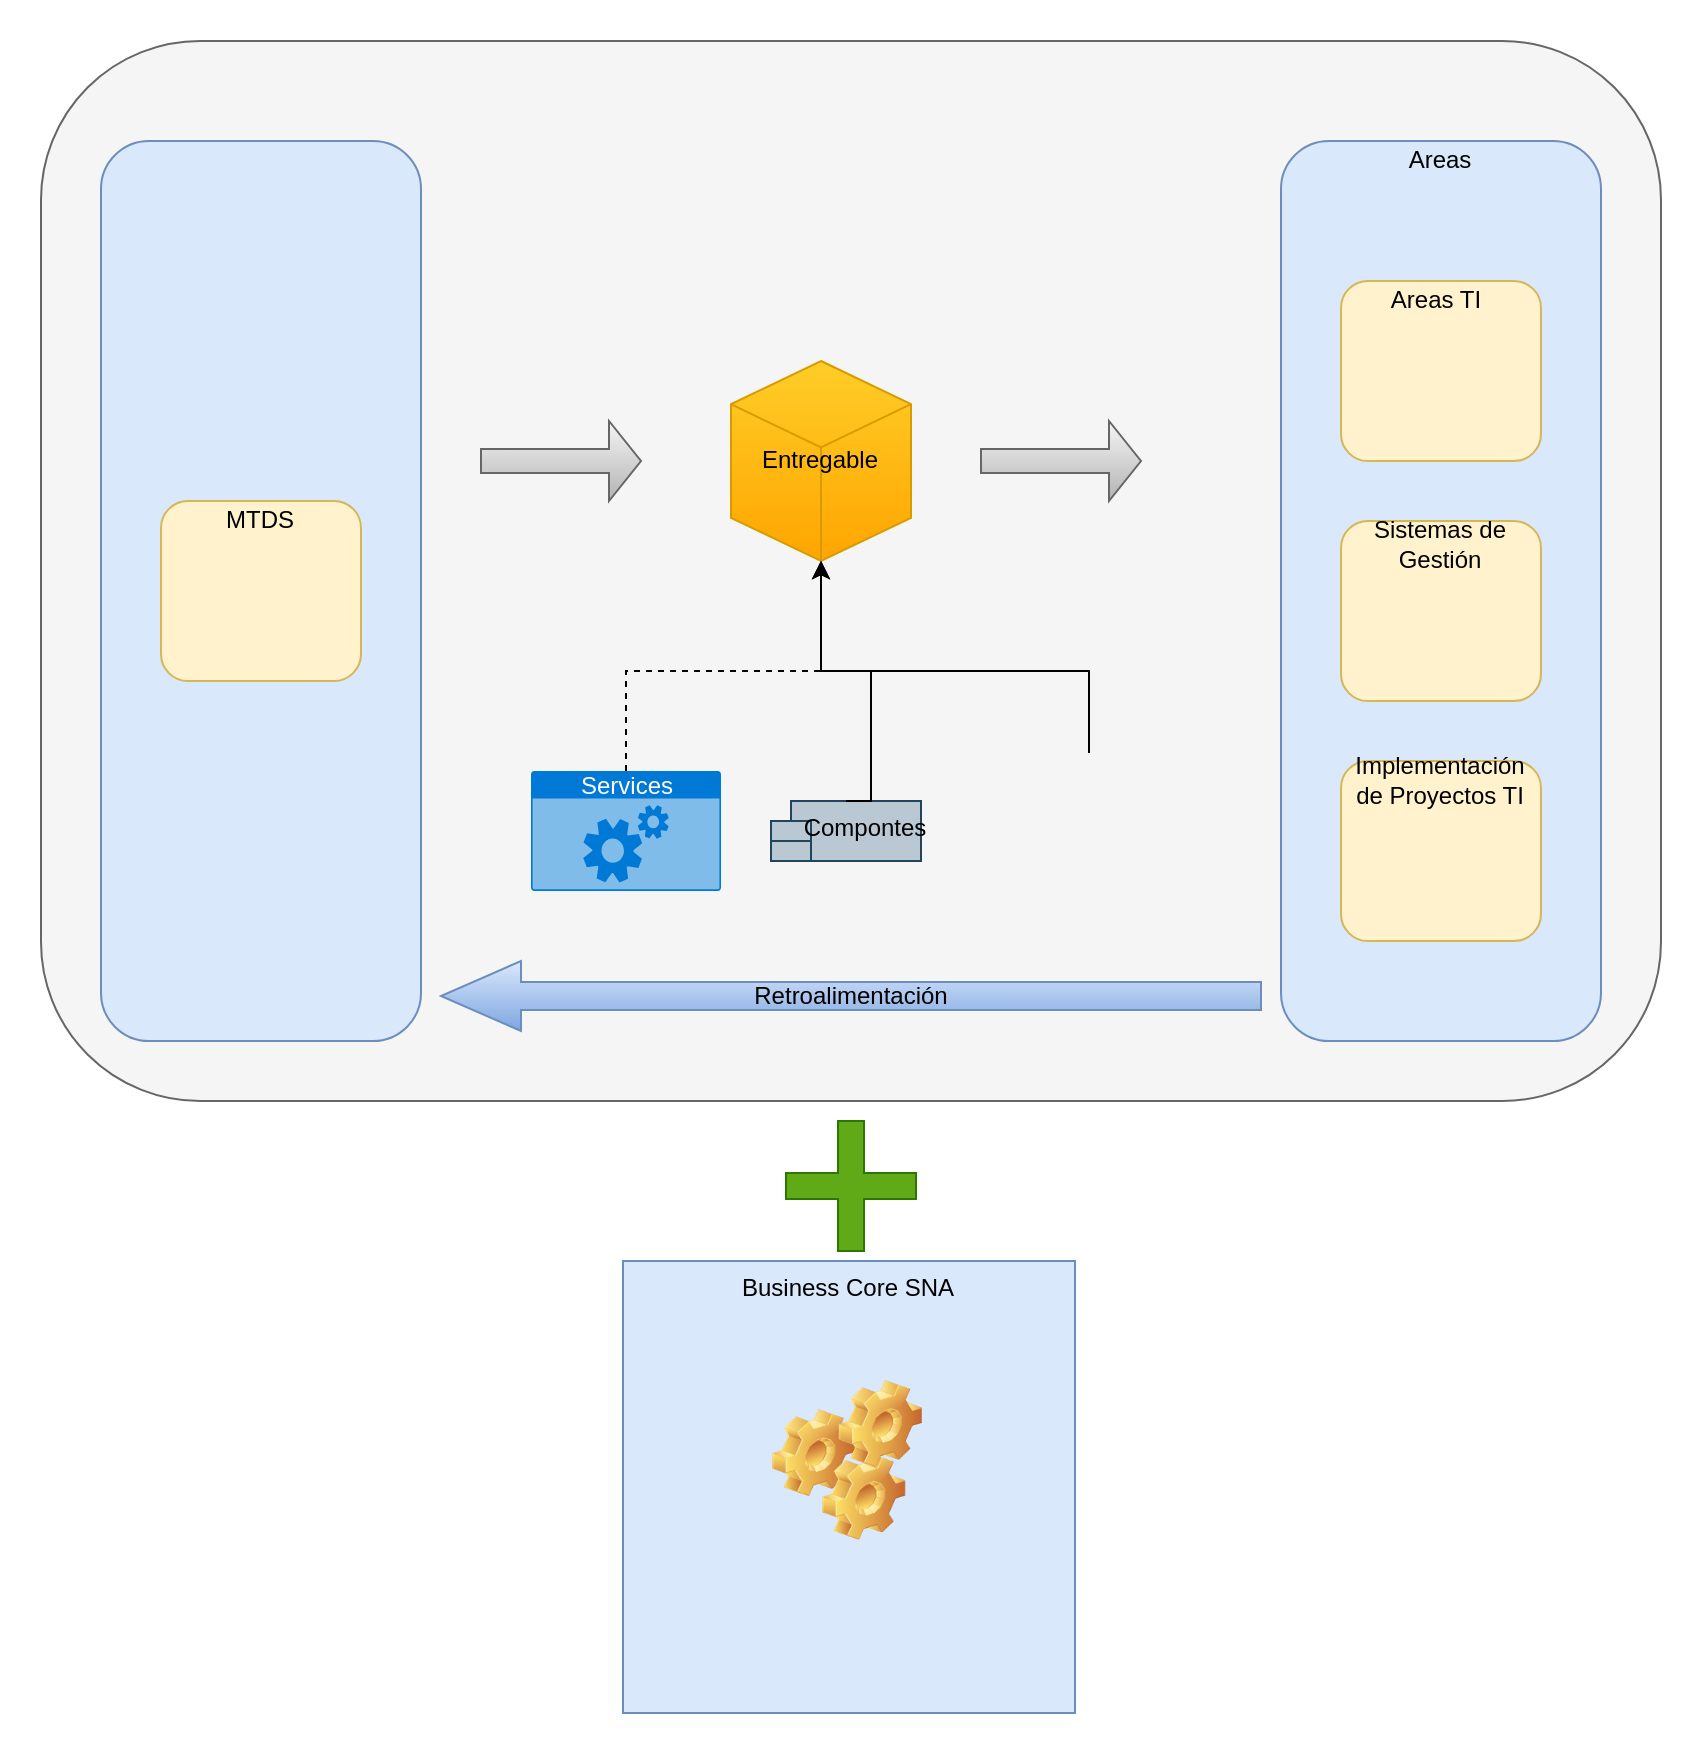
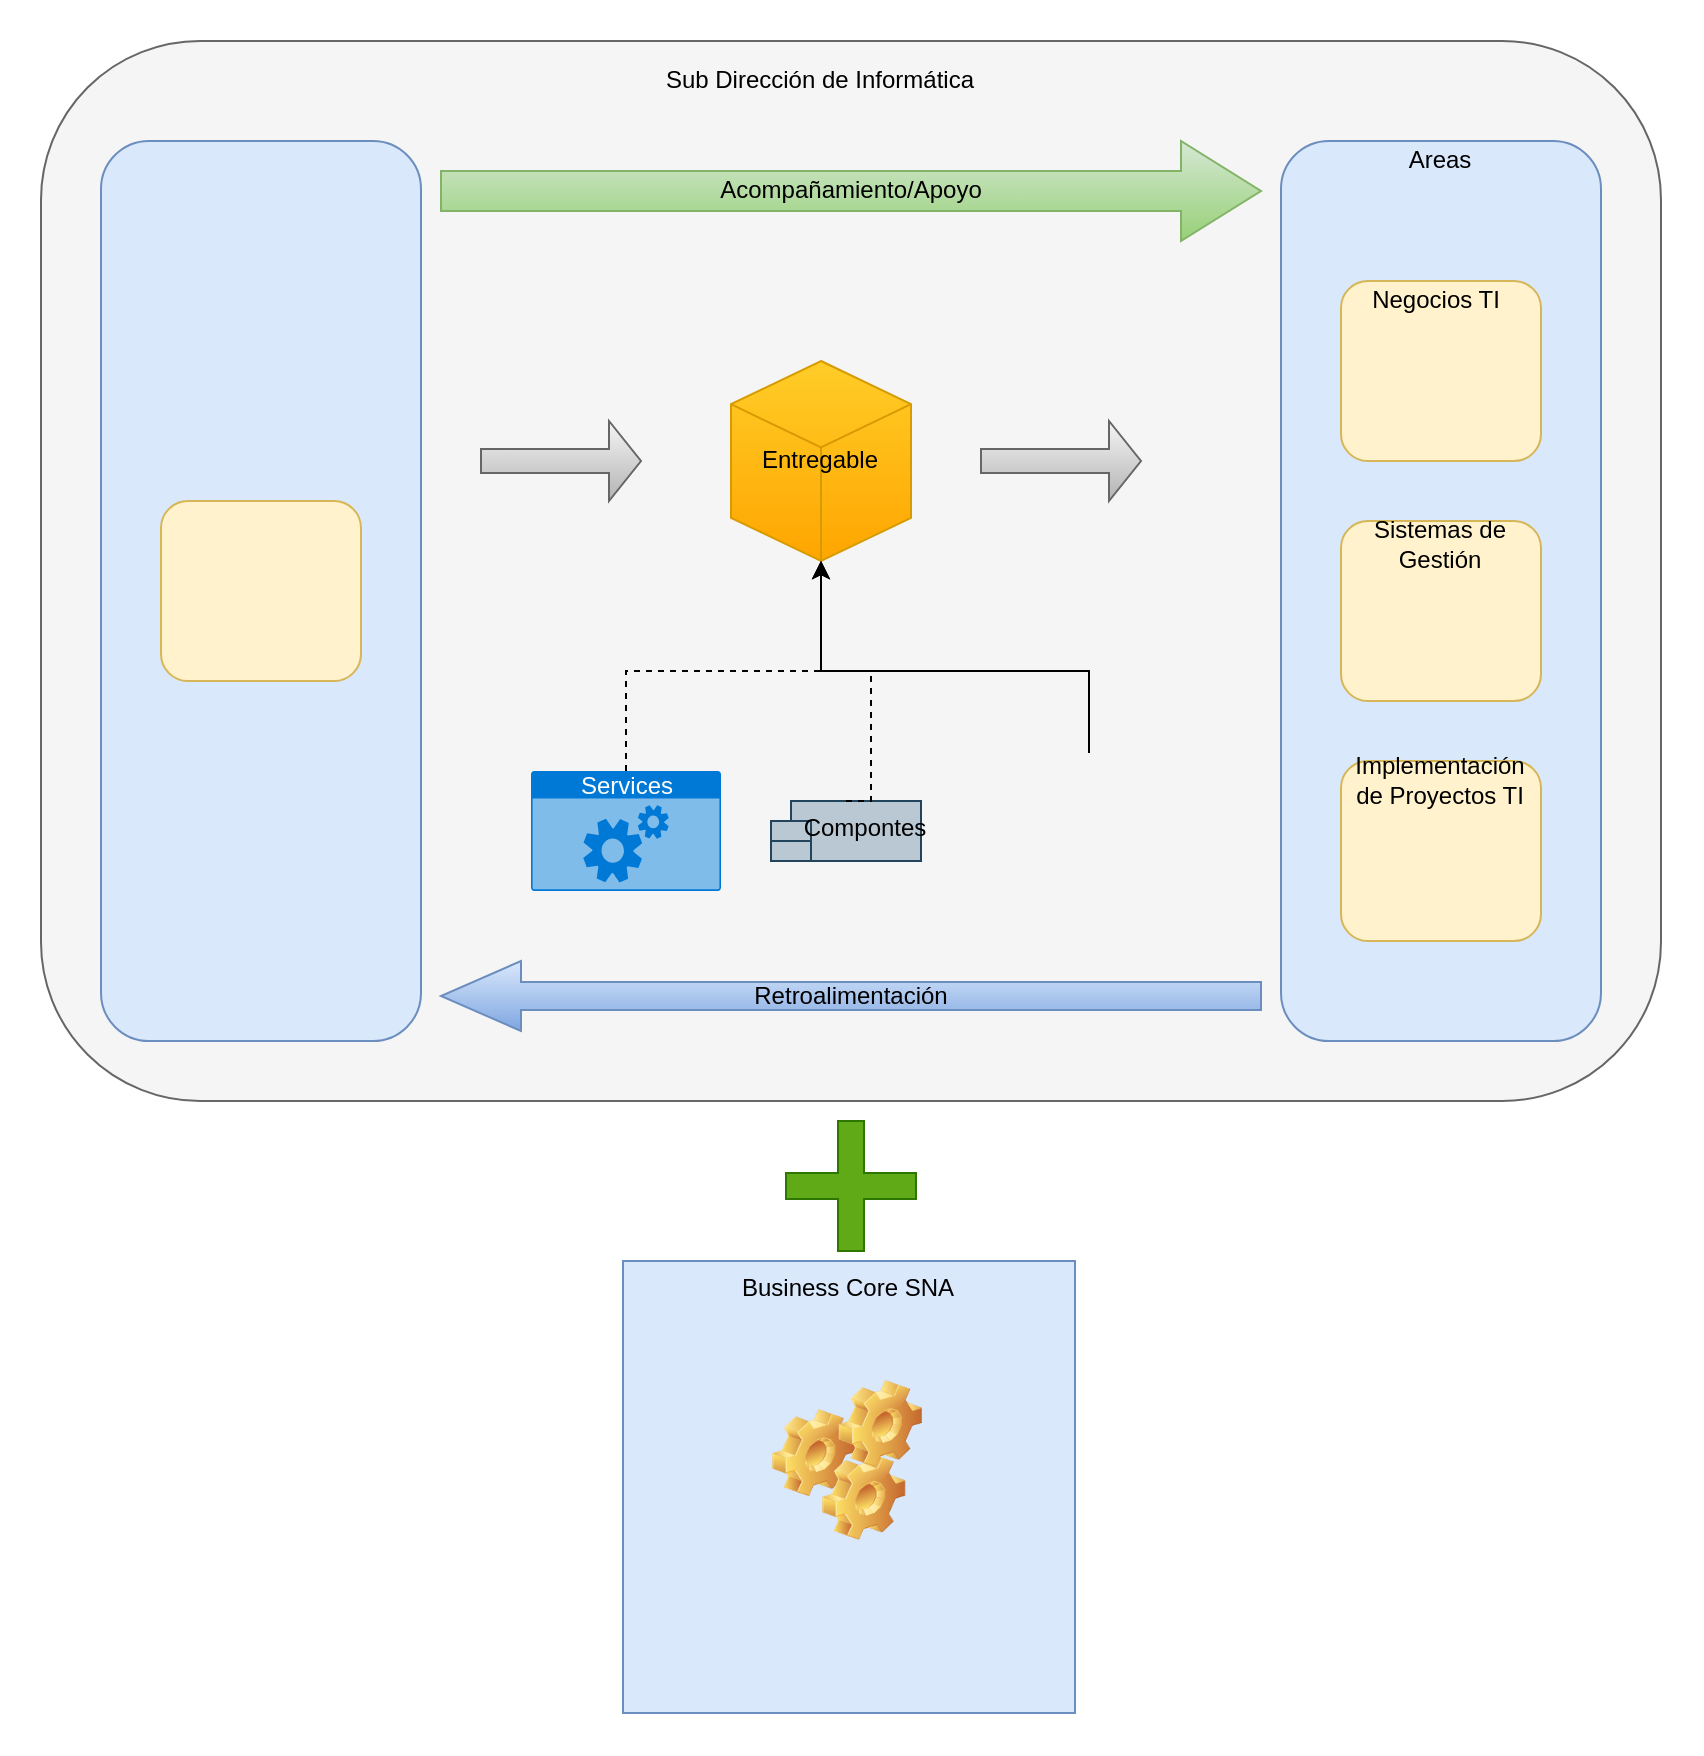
+ <mxCell id="24" value="Sub Dirección de Informática" style="text;html=1;strokeColor=none;fillColor=none;align=center;verticalAlign=middle;whiteSpace=wrap;rounded=0;" parent="9" vertex="1"><mxGeometry x="285" y="10" width="210" height="20" as="geometry" /></mxCell>
+ <mxCell id="23" value="Acompañamiento/Apoyo" style="html=1;shadow=0;dashed=0;align=center;verticalAlign=middle;shape=mxgraph.arrows2.arrow;dy=0.6;dx=40;notch=0;fillColor=#d5e8d4;strokeColor=#82b366;gradientColor=#97d077;" parent="9" vertex="1"><mxGeometry x="200" y="50" width="410" height="50" as="geometry" /></mxCell>
- <mxCell id="26" value="Areas TI" style="text;html=1;strokeColor=none;fillColor=none;align=center;verticalAlign=middle;whiteSpace=wrap;rounded=0;" parent="9" vertex="1"><mxGeometry x="662.5" y="120" width="70" height="20" as="geometry" /></mxCell>
+ <mxCell id="26" value="Negocios TI" style="text;html=1;strokeColor=none;fillColor=none;align=center;verticalAlign=middle;whiteSpace=wrap;rounded=0;" parent="9" vertex="1"><mxGeometry x="662.5" y="120" width="70" height="20" as="geometry" /></mxCell>
- <mxCell id="41" value="MTDS" style="text;html=1;strokeColor=none;fillColor=none;align=center;verticalAlign=middle;whiteSpace=wrap;rounded=0;" parent="9" vertex="1"><mxGeometry x="90" y="230" width="40" height="20" as="geometry" /></mxCell>
- <mxCell id="17" style="edgeStyle=orthogonalEdgeStyle;rounded=0;orthogonalLoop=1;jettySize=auto;html=1;exitX=0.5;exitY=0;exitDx=0;exitDy=0;" parent="9" source="13" target="16" edge="1"><mxGeometry relative="1" as="geometry"><Array as="points"><mxPoint x="415" y="315" /><mxPoint x="390" y="315" /></Array></mxGeometry></mxCell>
+ <mxCell id="17" style="edgeStyle=orthogonalEdgeStyle;rounded=0;orthogonalLoop=1;jettySize=auto;html=1;exitX=0.5;exitY=0;exitDx=0;exitDy=0;dashed=1;" parent="9" source="13" target="16" edge="1"><mxGeometry relative="1" as="geometry"><Array as="points"><mxPoint x="415" y="315" /><mxPoint x="390" y="315" /></Array></mxGeometry></mxCell>
